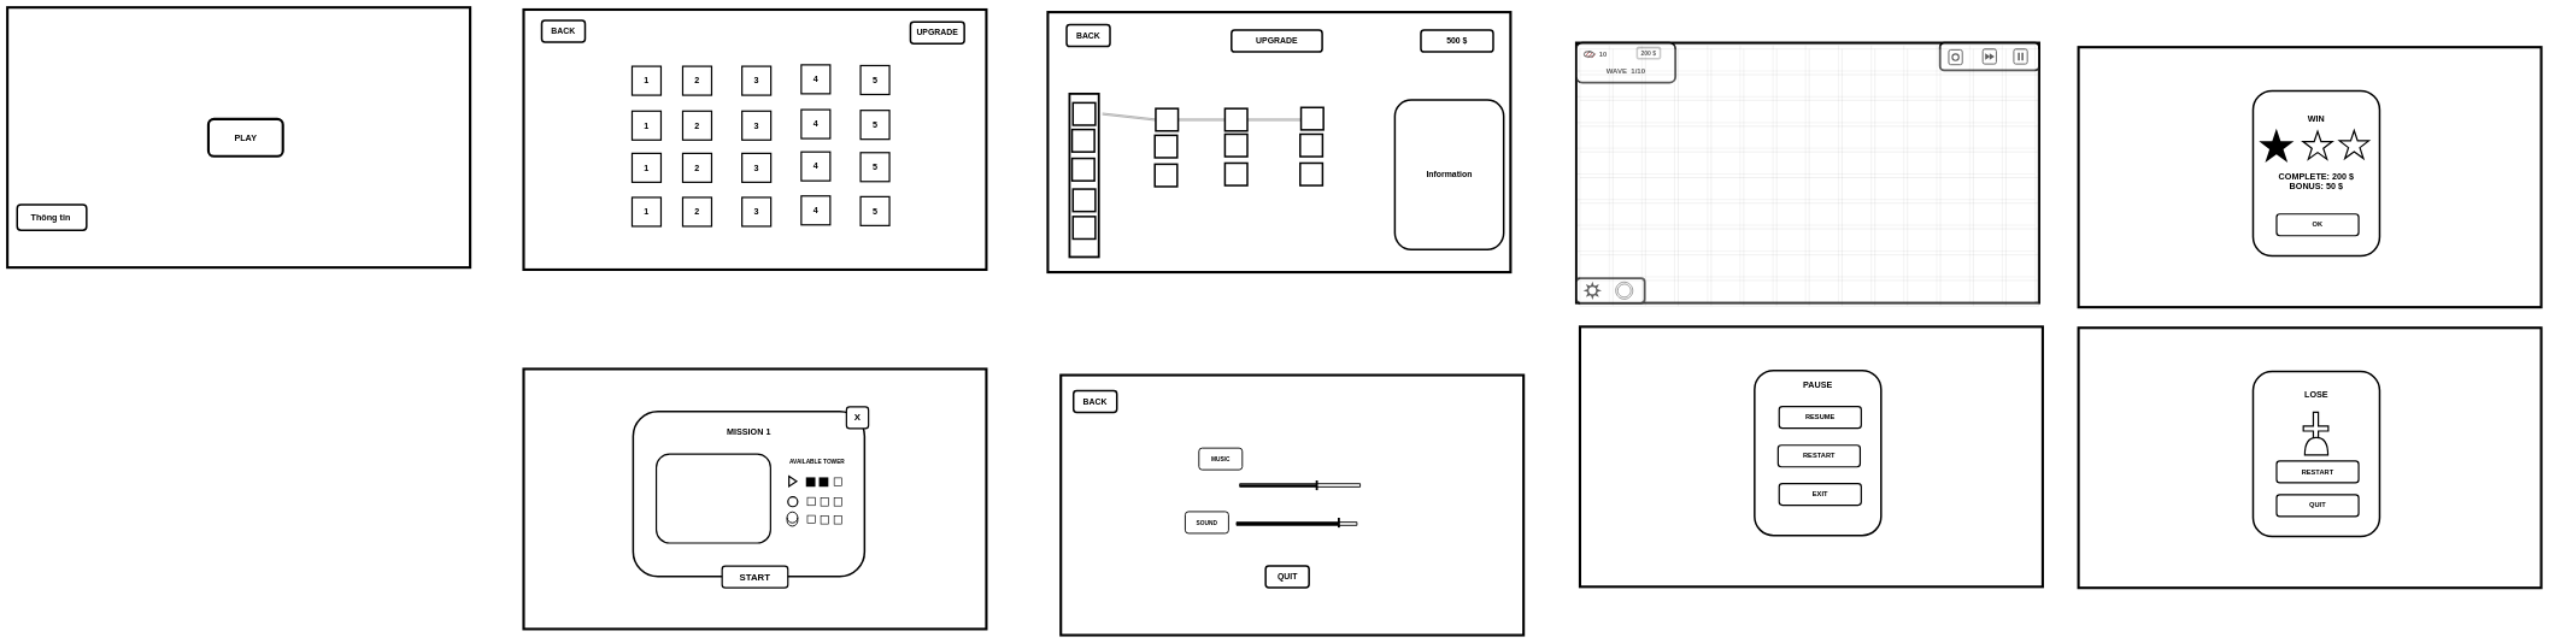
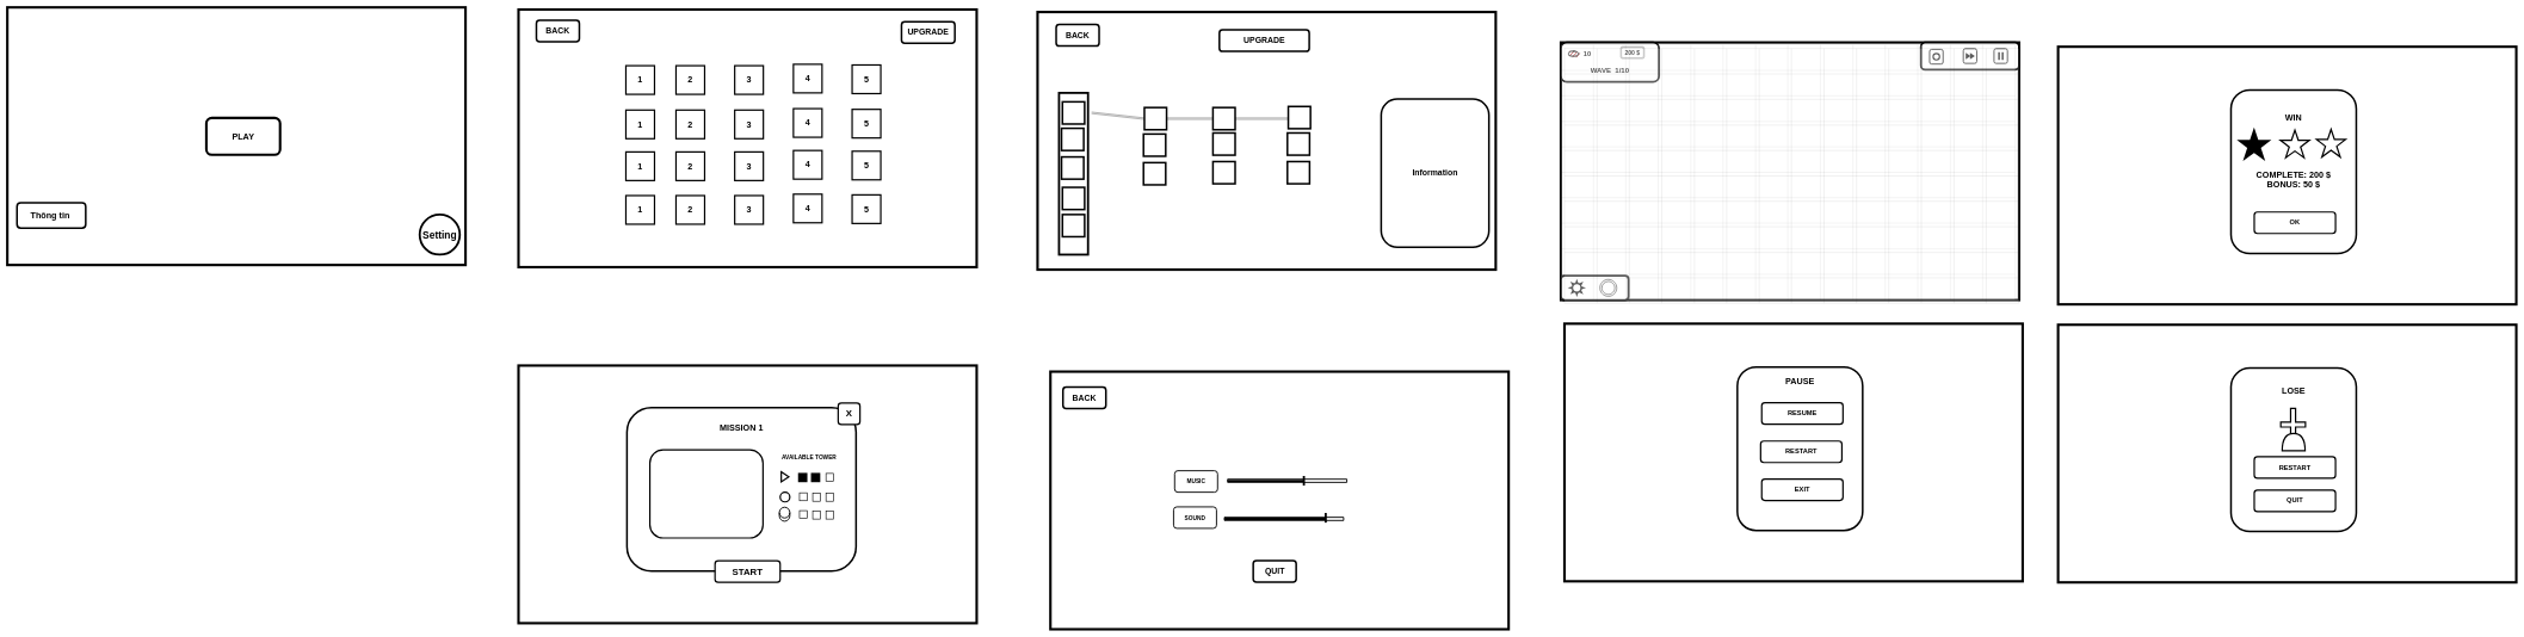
- <mxCell id="48" value="&lt;b&gt;&lt;font style=&quot;font-size: 23px;&quot;&gt;500 $&lt;/font&gt;&lt;/b&gt;" style="rounded=1;whiteSpace=wrap;html=1;strokeWidth=5;" parent="1" vertex="1"><mxGeometry x="3930" y="83" width="200" height="60" as="geometry" /></mxCell>
+ <mxCell id="4" value="&lt;font style=&quot;font-size: 28px;&quot;&gt;&lt;b&gt;Setting&lt;/b&gt;&lt;/font&gt;" style="ellipse;whiteSpace=wrap;html=1;aspect=fixed;strokeWidth=6;" parent="1" vertex="1"><mxGeometry x="1172" y="599" width="112" height="112" as="geometry" /></mxCell>
- <mxCell id="54" value="&lt;b&gt;&lt;font style=&quot;font-size: 16px;&quot;&gt;MUSIC&lt;/font&gt;&lt;/b&gt;" style="rounded=1;whiteSpace=wrap;html=1;strokeWidth=3;" parent="1" vertex="1"><mxGeometry x="3316" y="1240" width="120" height="60" as="geometry" /></mxCell>
+ <mxCell id="54" value="&lt;b&gt;&lt;font style=&quot;font-size: 16px;&quot;&gt;MUSIC&lt;/font&gt;&lt;/b&gt;" style="rounded=1;whiteSpace=wrap;html=1;strokeWidth=3;" parent="1" vertex="1"><mxGeometry x="3281" y="1315" width="120" height="60" as="geometry" /></mxCell>
